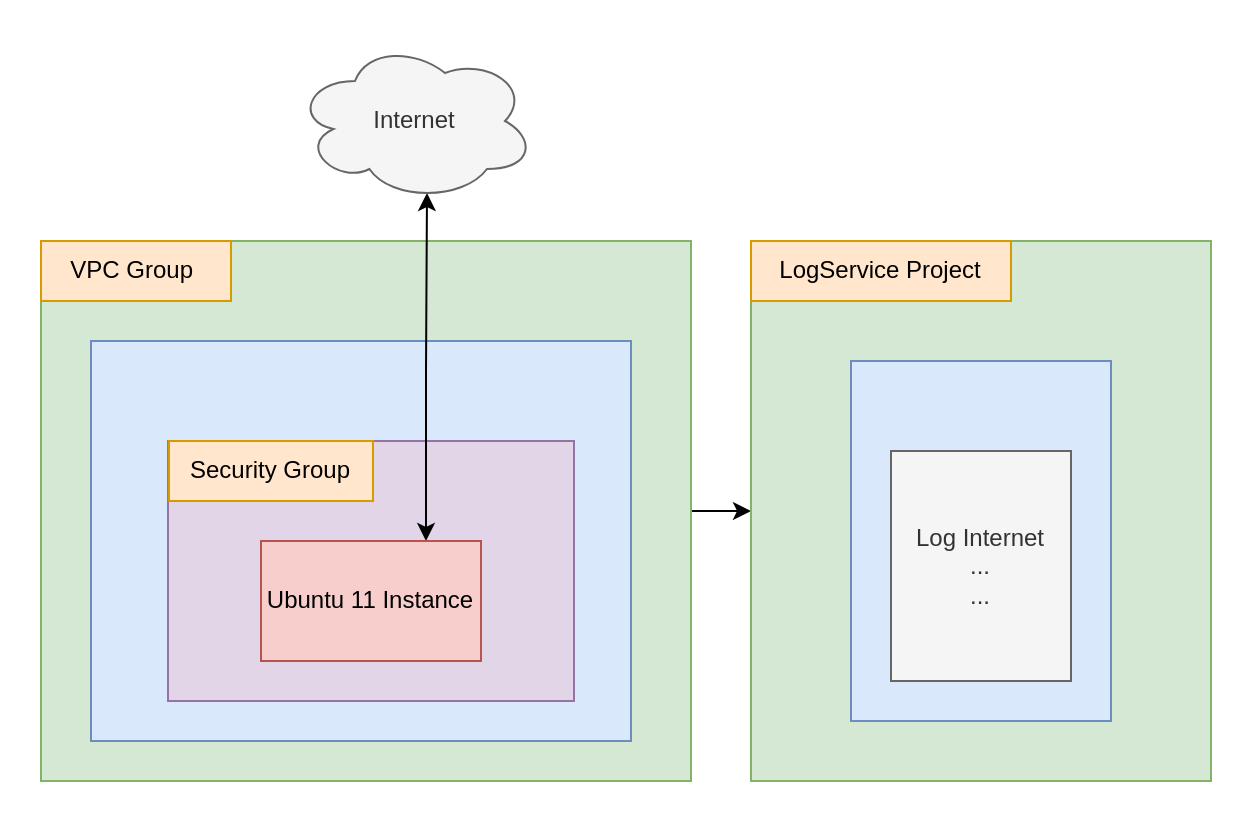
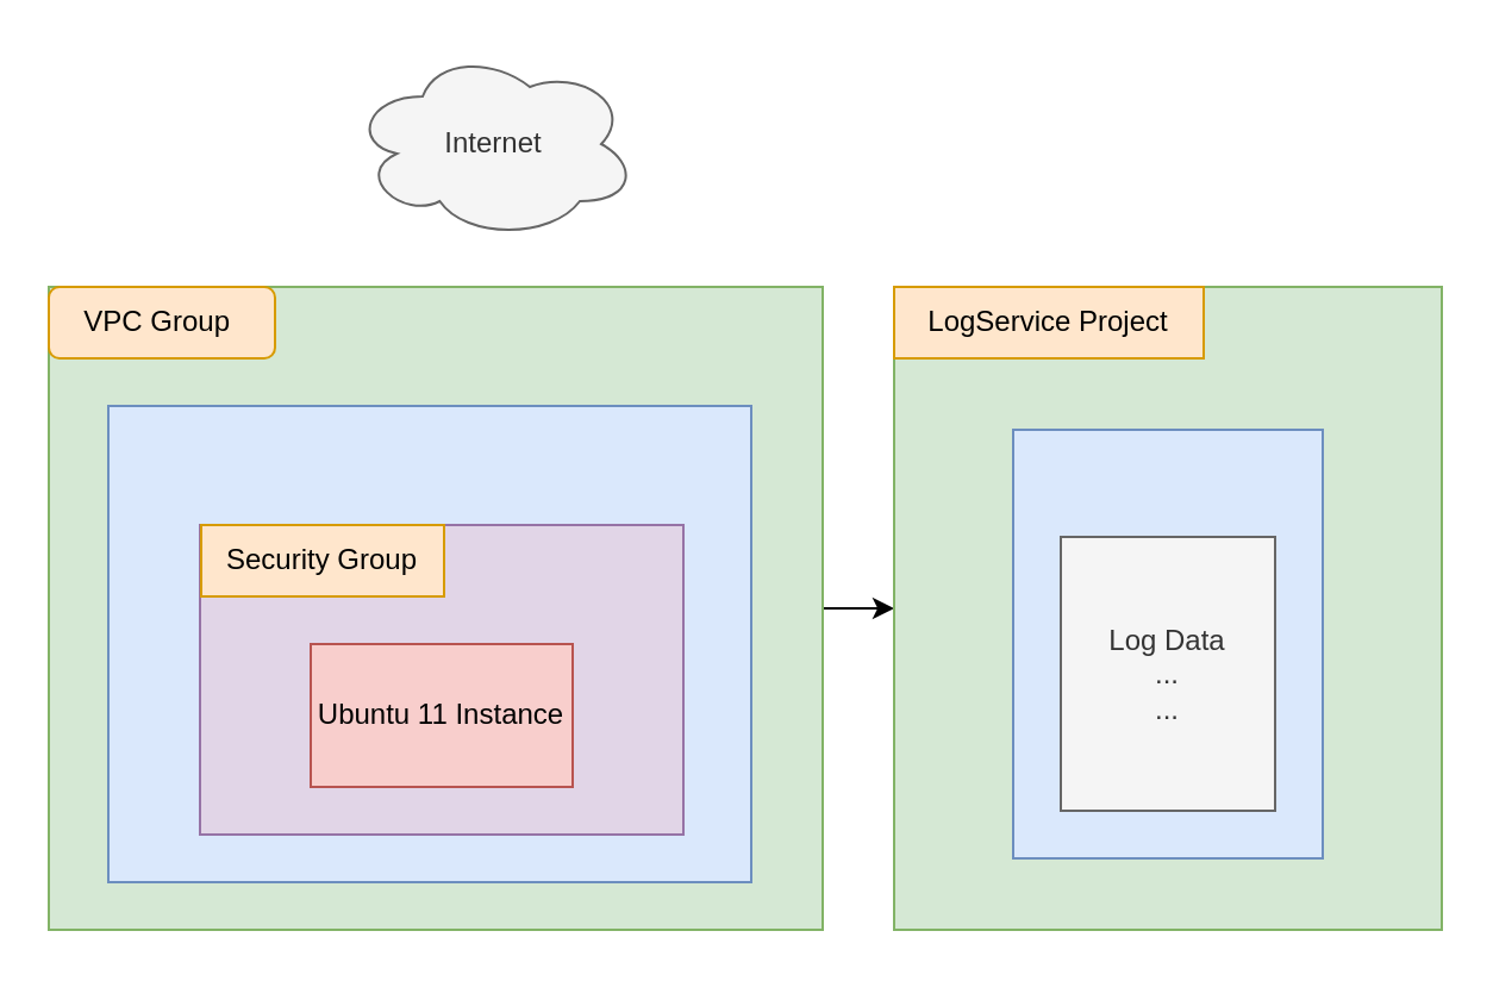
- <mxCell id="4" value="VPC Group&amp;nbsp;" style="rounded=0;whiteSpace=wrap;html=1;fillColor=#ffe6cc;strokeColor=#d79b00;" parent="1" vertex="1"><mxGeometry x="20" y="120" width="95" height="30" as="geometry" /></mxCell>
+ <mxCell id="4" value="VPC Group&amp;nbsp;" style="whiteSpace=wrap;html=1;fillColor=#ffe6cc;strokeColor=#d79b00;rounded=1;" parent="1" vertex="1"><mxGeometry x="20" y="120" width="95" height="30" as="geometry" /></mxCell>
- <mxCell id="7" style="edgeStyle=orthogonalEdgeStyle;rounded=0;orthogonalLoop=1;jettySize=auto;html=1;exitX=0.75;exitY=0;exitDx=0;exitDy=0;entryX=0.55;entryY=0.95;entryDx=0;entryDy=0;entryPerimeter=0;startArrow=classic;startFill=1;" parent="1" source="8" target="10" edge="1"><mxGeometry relative="1" as="geometry" /></mxCell>
- <mxCell id="14" value="Log Internet&lt;br&gt;...&lt;br&gt;..." style="rounded=0;whiteSpace=wrap;html=1;fillColor=#f5f5f5;strokeColor=#666666;fontColor=#333333;" vertex="1" parent="1"><mxGeometry x="445" y="225" width="90" height="115" as="geometry" /></mxCell>
+ <mxCell id="14" value="Log Data&lt;br&gt;...&lt;br&gt;..." style="rounded=0;whiteSpace=wrap;html=1;fillColor=#f5f5f5;strokeColor=#666666;fontColor=#333333;" vertex="1" parent="1"><mxGeometry x="445" y="225" width="90" height="115" as="geometry" /></mxCell>
